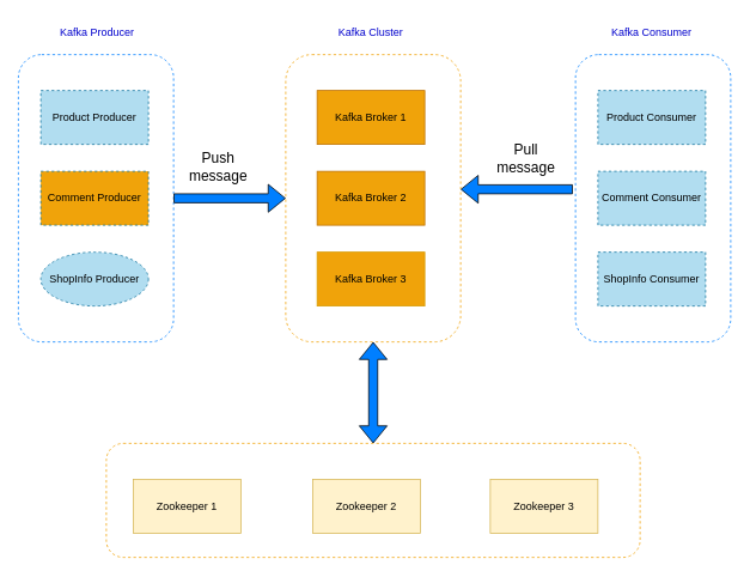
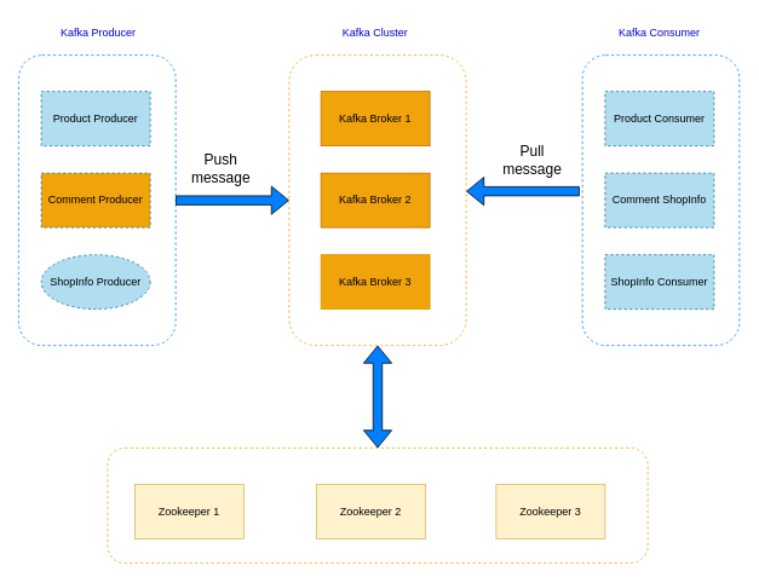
- <mxCell id="18" value="Comment Consumer" style="rounded=0;whiteSpace=wrap;html=1;dashed=1;strokeColor=#10739e;fillColor=#b1ddf0;" parent="1" vertex="1"><mxGeometry x="666" y="190" width="120" height="60" as="geometry" /></mxCell>
+ <mxCell id="18" value="Comment ShopInfo" style="rounded=0;whiteSpace=wrap;html=1;dashed=1;strokeColor=#10739e;fillColor=#b1ddf0;" parent="1" vertex="1"><mxGeometry x="666" y="190" width="120" height="60" as="geometry" /></mxCell>
